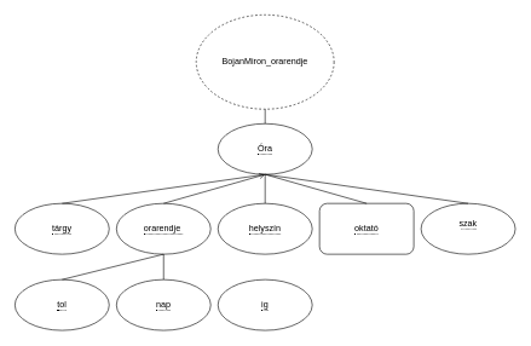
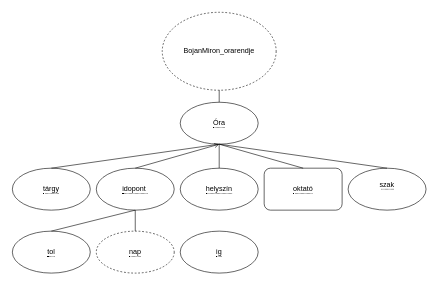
- <mxCell id="6" value="&lt;span style=&quot;border-bottom: 1px dotted&quot;&gt;orarendje&amp;nbsp;&lt;/span&gt;" style="ellipse;whiteSpace=wrap;html=1;align=center;" vertex="1" parent="1"><mxGeometry x="160" y="280" width="130" height="70" as="geometry" /></mxCell>
+ <mxCell id="6" value="&lt;span style=&quot;border-bottom: 1px dotted&quot;&gt;idopont&amp;nbsp;&lt;/span&gt;" style="ellipse;whiteSpace=wrap;html=1;align=center;" vertex="1" parent="1"><mxGeometry x="160" y="280" width="130" height="70" as="geometry" /></mxCell>
- <mxCell id="10" value="&lt;span style=&quot;border-bottom: 1px dotted&quot;&gt;nap&lt;/span&gt;" style="ellipse;whiteSpace=wrap;html=1;align=center;" vertex="1" parent="1"><mxGeometry x="160" y="385" width="130" height="70" as="geometry" /></mxCell>
+ <mxCell id="10" value="&lt;span style=&quot;border-bottom: 1px dotted&quot;&gt;nap&lt;/span&gt;" style="ellipse;whiteSpace=wrap;html=1;align=center;dashed=1;" vertex="1" parent="1"><mxGeometry x="160" y="385" width="130" height="70" as="geometry" /></mxCell>
